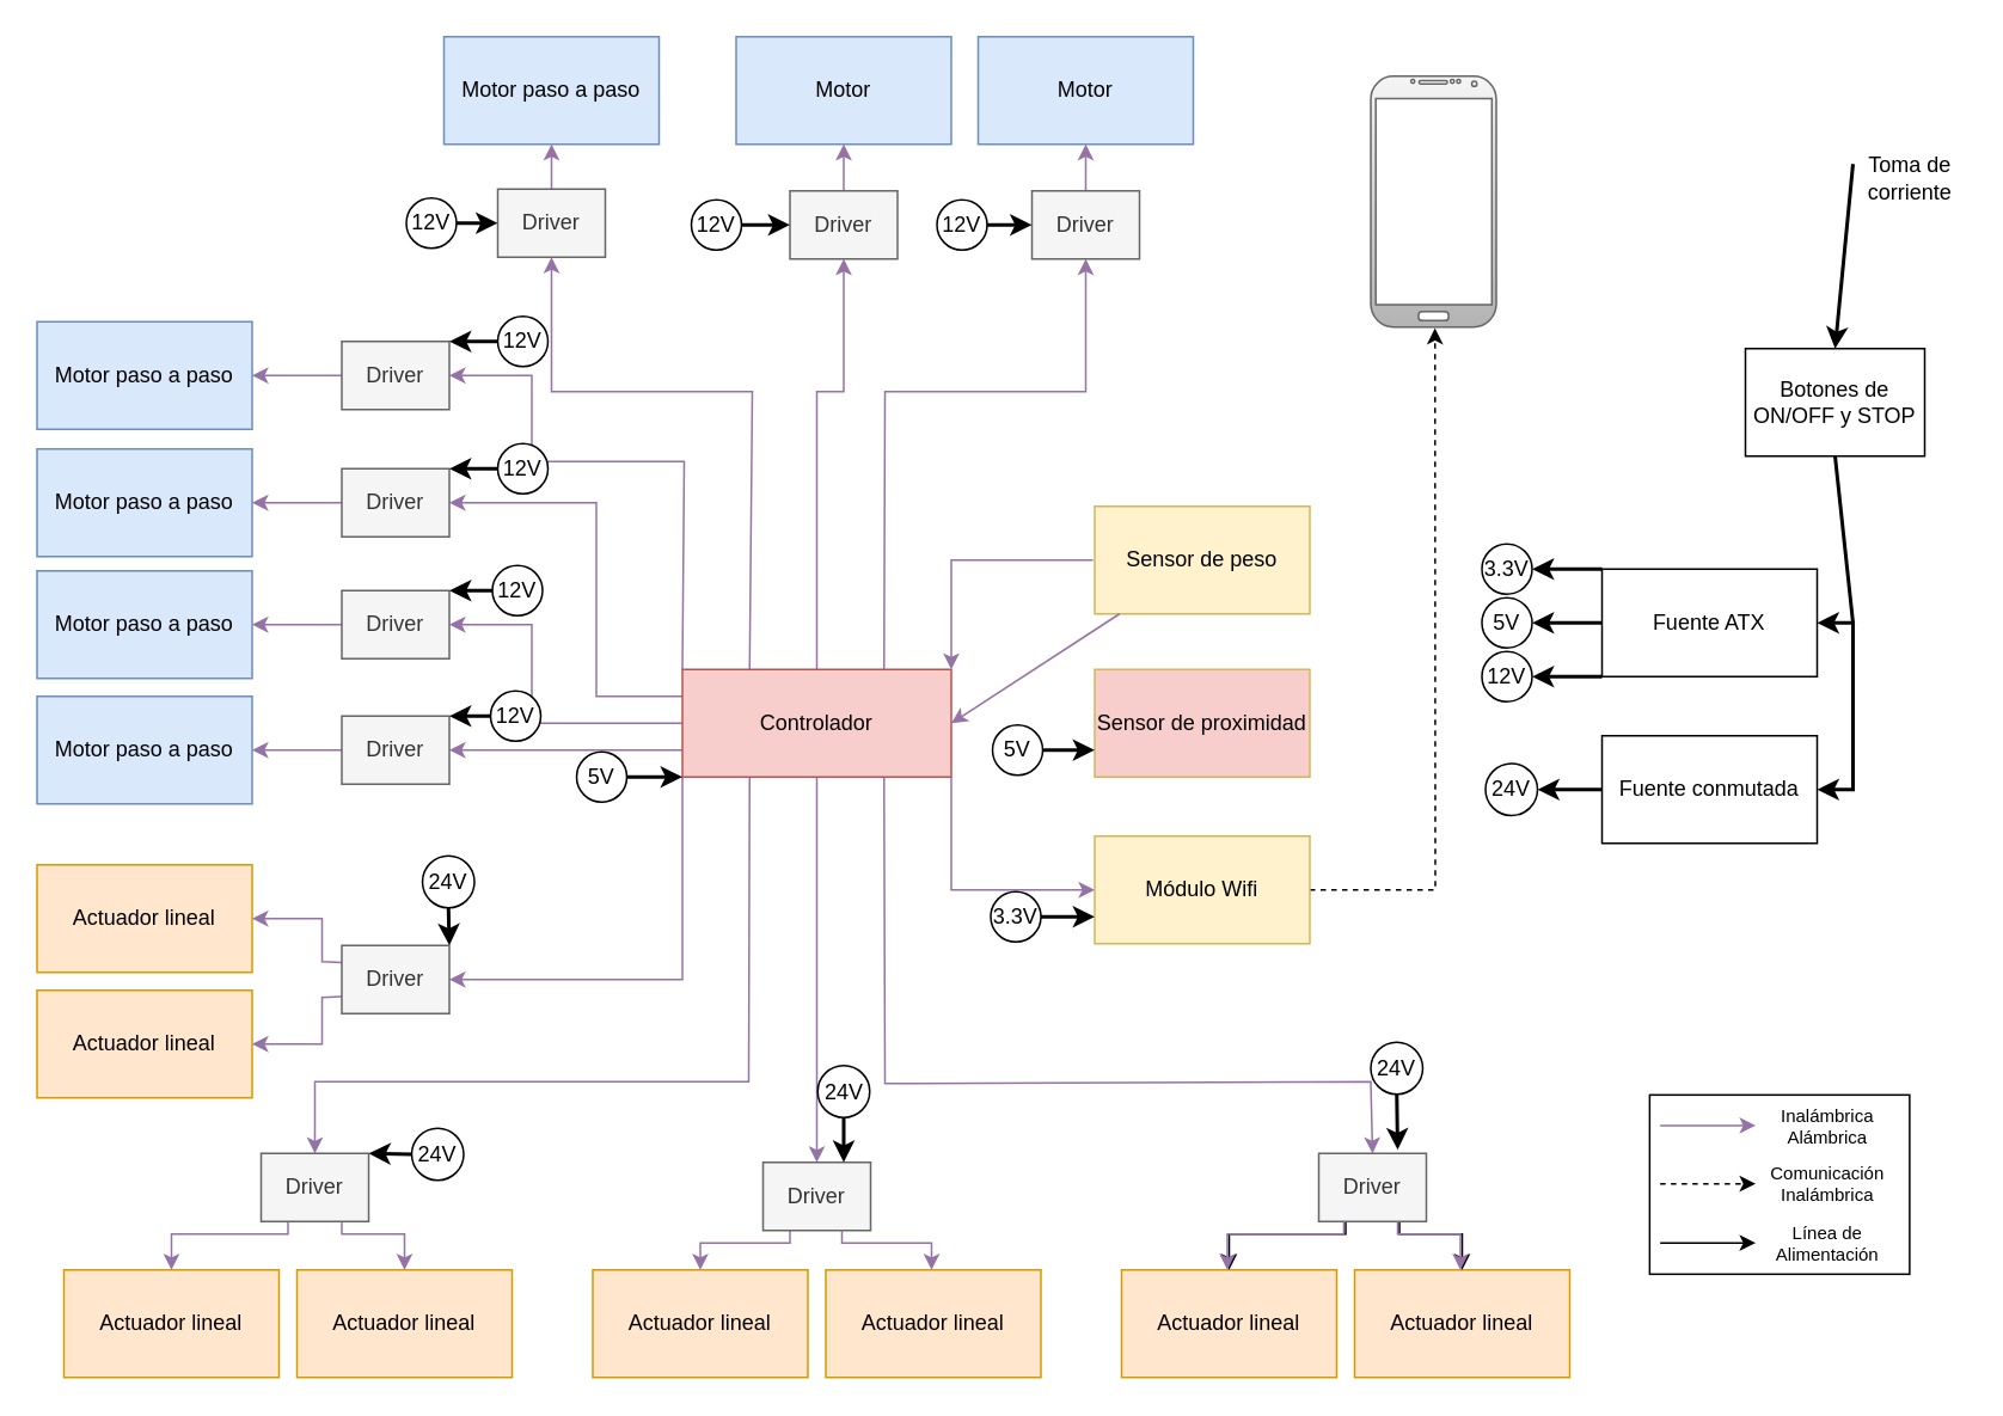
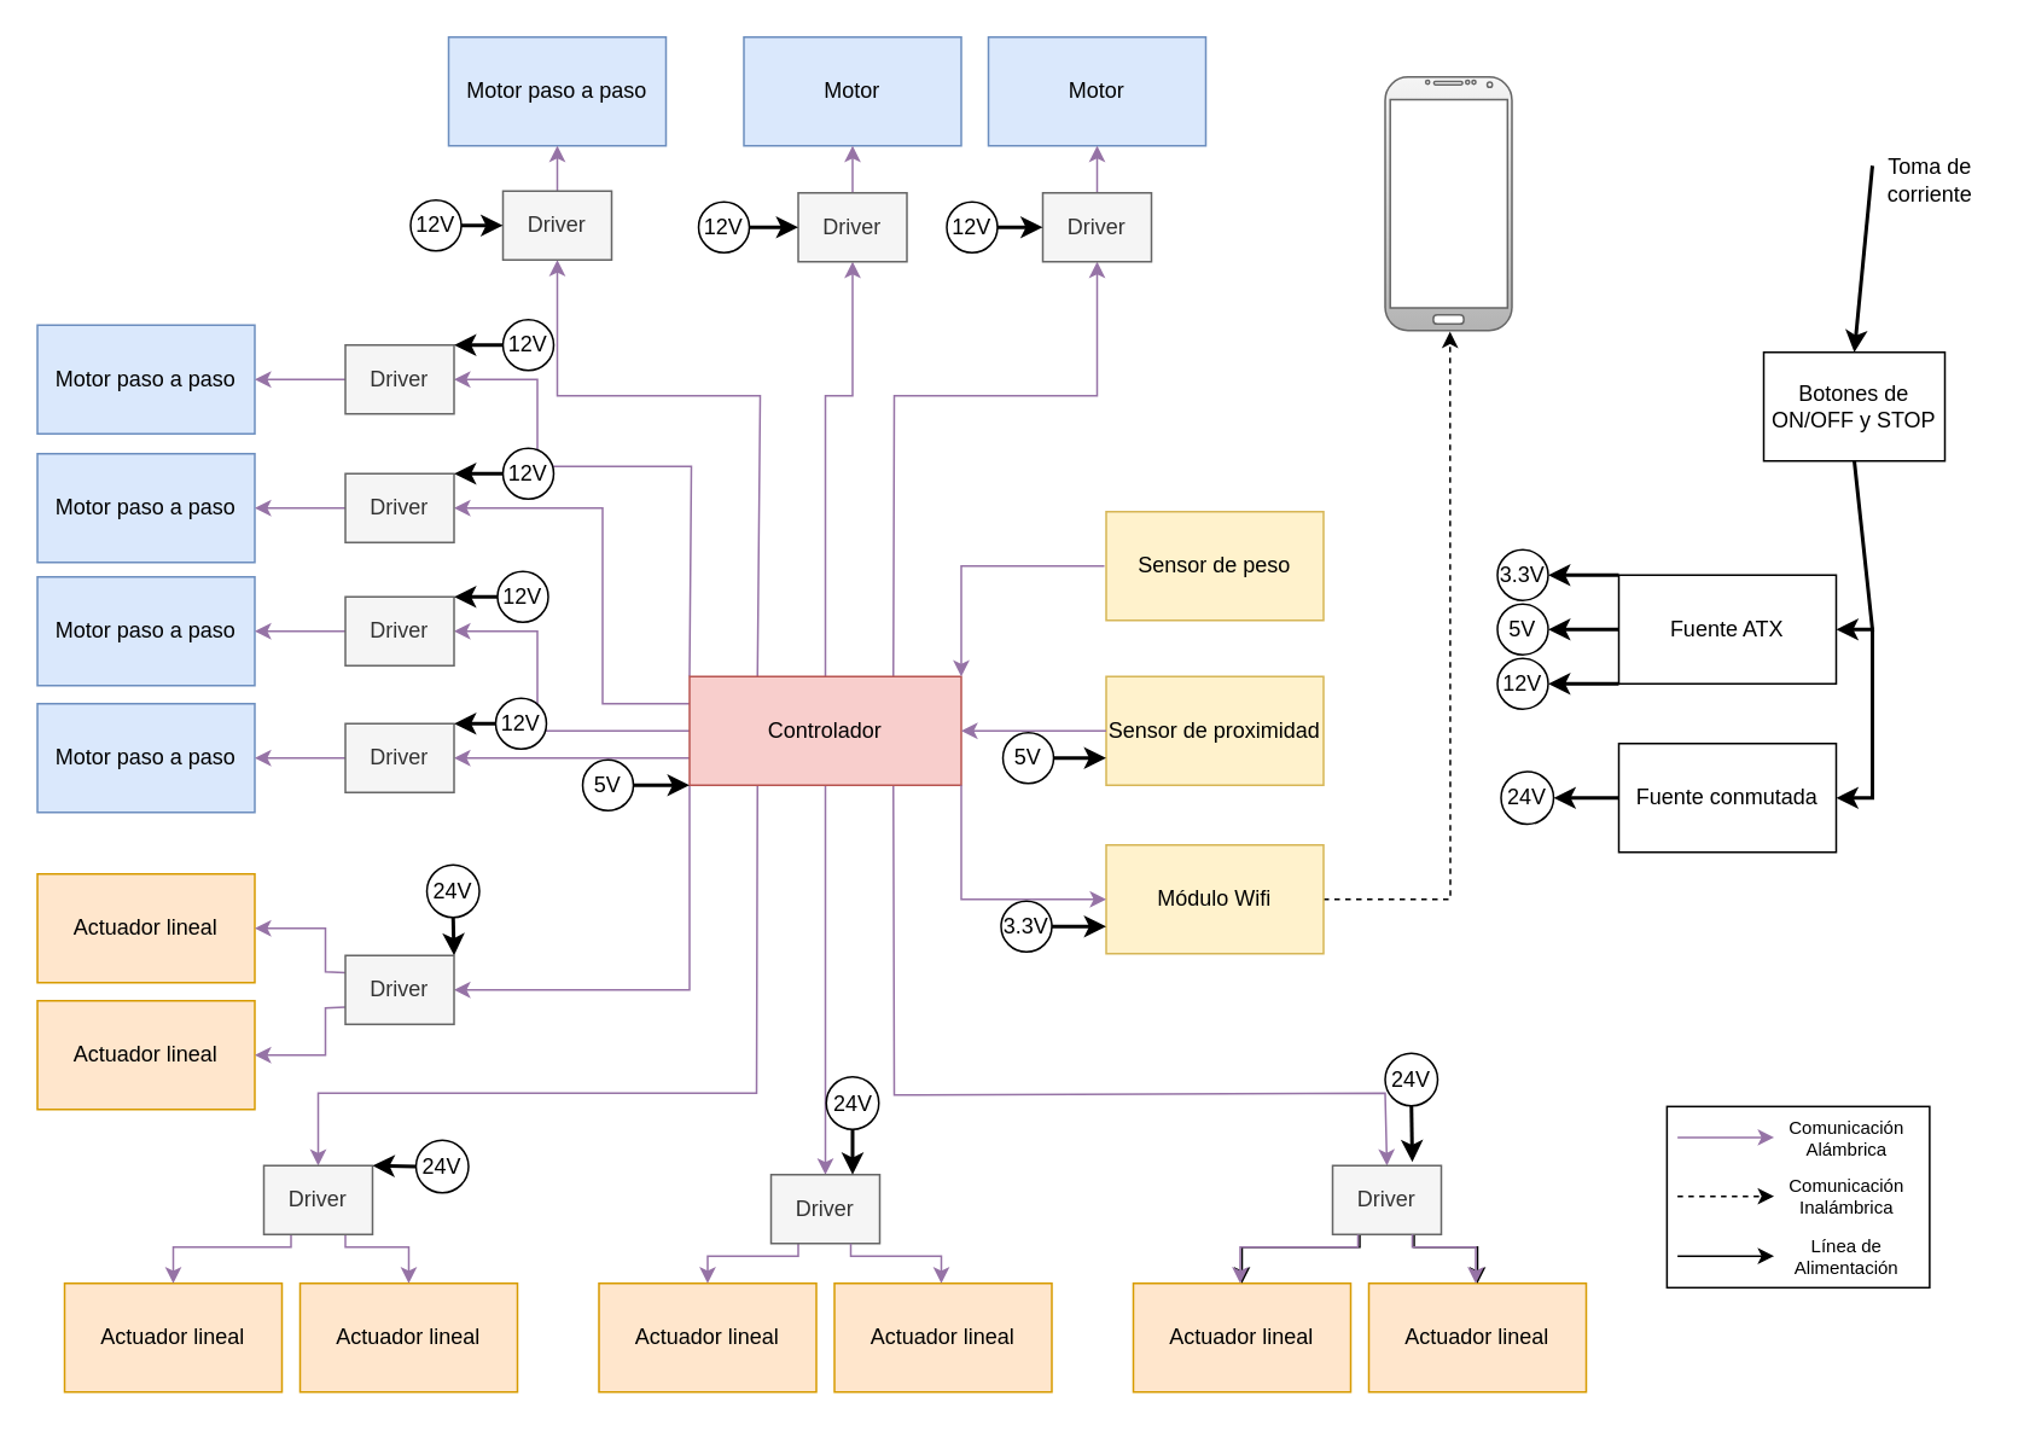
- <mxCell id="69" value="" style="endArrow=none;html=1;rounded=0;strokeColor=#9673A6;exitX=1;exitY=0.5;exitDx=0;exitDy=0;endFill=0;startArrow=classic;startFill=1;" parent="1" source="13" target="31" edge="1"><mxGeometry width="50" height="50" relative="1" as="geometry"><mxPoint x="541" y="447" as="sourcePoint" /><mxPoint x="591" y="397" as="targetPoint" /></mxGeometry></mxCell>
+ <mxCell id="69" value="" style="endArrow=none;html=1;rounded=0;strokeColor=#9673A6;exitX=1;exitY=0.5;exitDx=0;exitDy=0;entryX=0;entryY=0.5;entryDx=0;entryDy=0;endFill=0;startArrow=classic;startFill=1;" parent="1" source="13" target="27" edge="1"><mxGeometry width="50" height="50" relative="1" as="geometry"><mxPoint x="541" y="447" as="sourcePoint" /><mxPoint x="591" y="397" as="targetPoint" /></mxGeometry></mxCell>
- <mxCell id="27" value="Sensor de proximidad" style="rounded=0;whiteSpace=wrap;html=1;fillColor=#f8cecc;strokeColor=#d6b656;" parent="1" vertex="1"><mxGeometry x="610" y="373" width="120" height="60" as="geometry" /></mxCell>
+ <mxCell id="27" value="Sensor de proximidad" style="rounded=0;whiteSpace=wrap;html=1;fillColor=#fff2cc;strokeColor=#d6b656;" parent="1" vertex="1"><mxGeometry x="610" y="373" width="120" height="60" as="geometry" /></mxCell>
- <mxCell id="59" value="Inalámbrica Alámbrica" style="text;html=1;strokeColor=none;fillColor=none;align=center;verticalAlign=middle;whiteSpace=wrap;rounded=0;fontSize=10;" parent="57" vertex="1"><mxGeometry x="53.329" width="80" height="28.065" as="geometry" /></mxCell>
+ <mxCell id="59" value="Comunicación Alámbrica" style="text;html=1;strokeColor=none;fillColor=none;align=center;verticalAlign=middle;whiteSpace=wrap;rounded=0;fontSize=10;" parent="57" vertex="1"><mxGeometry x="53.329" width="80" height="28.065" as="geometry" /></mxCell>
